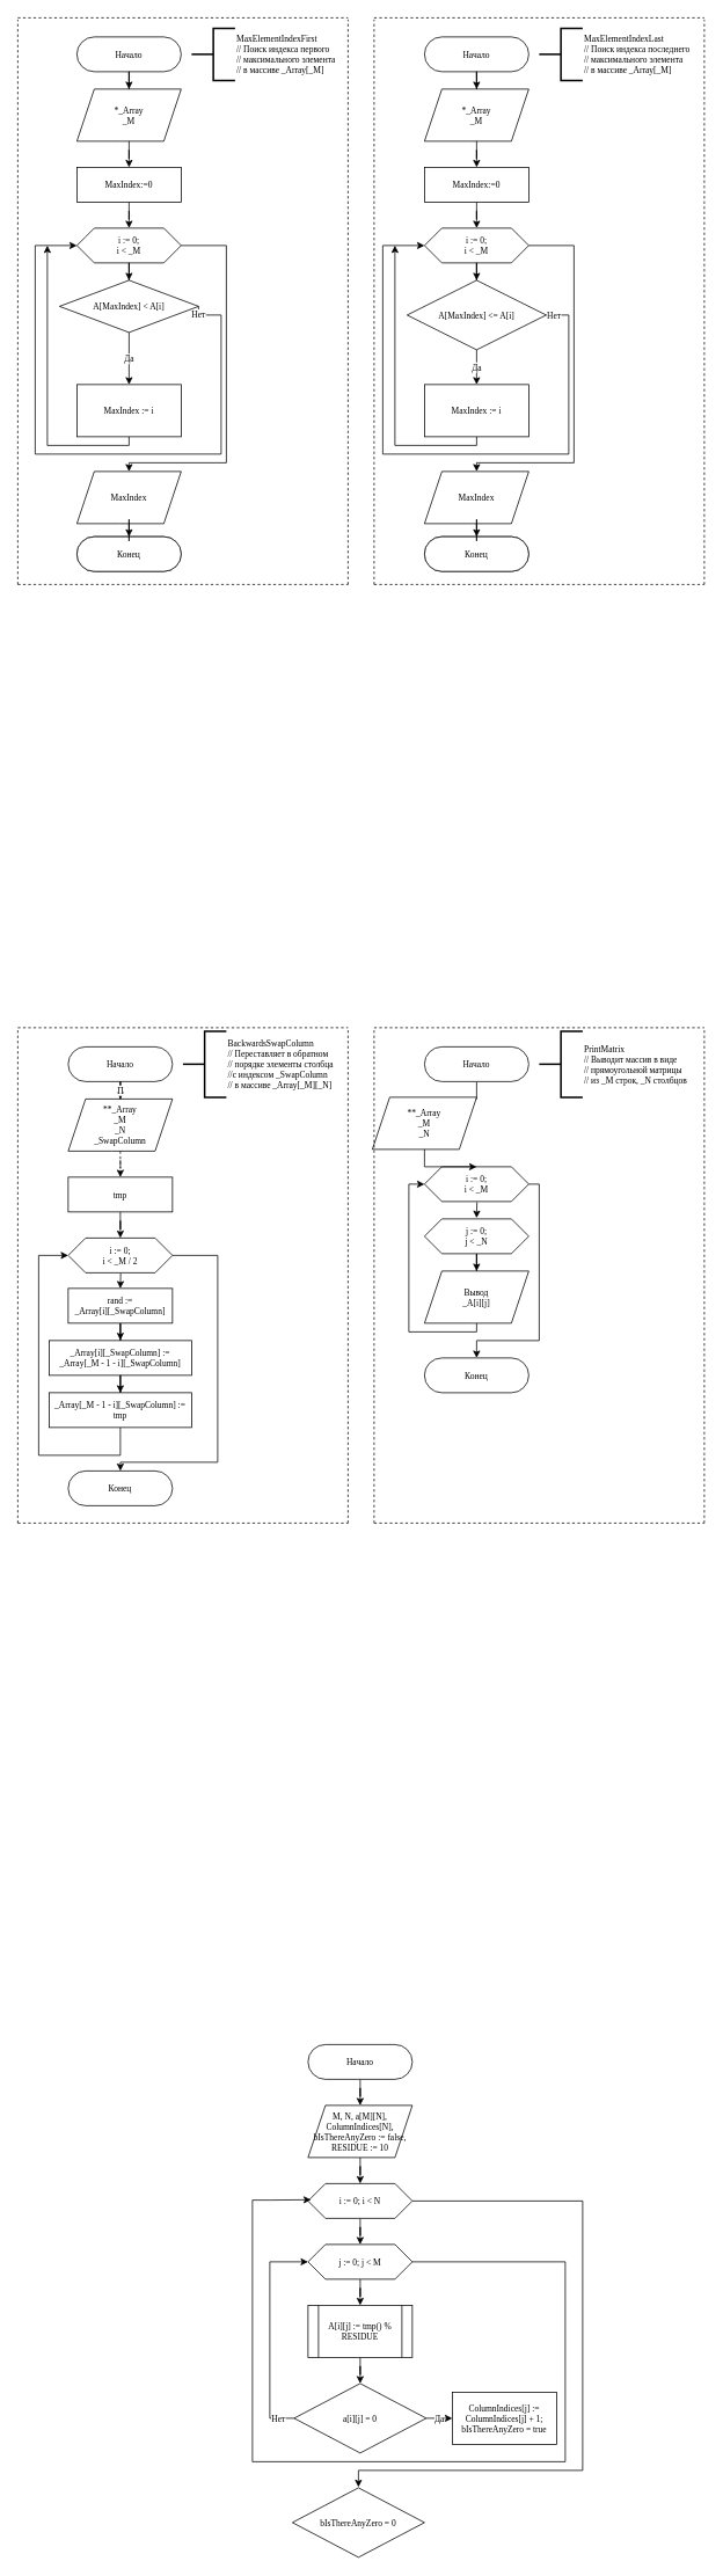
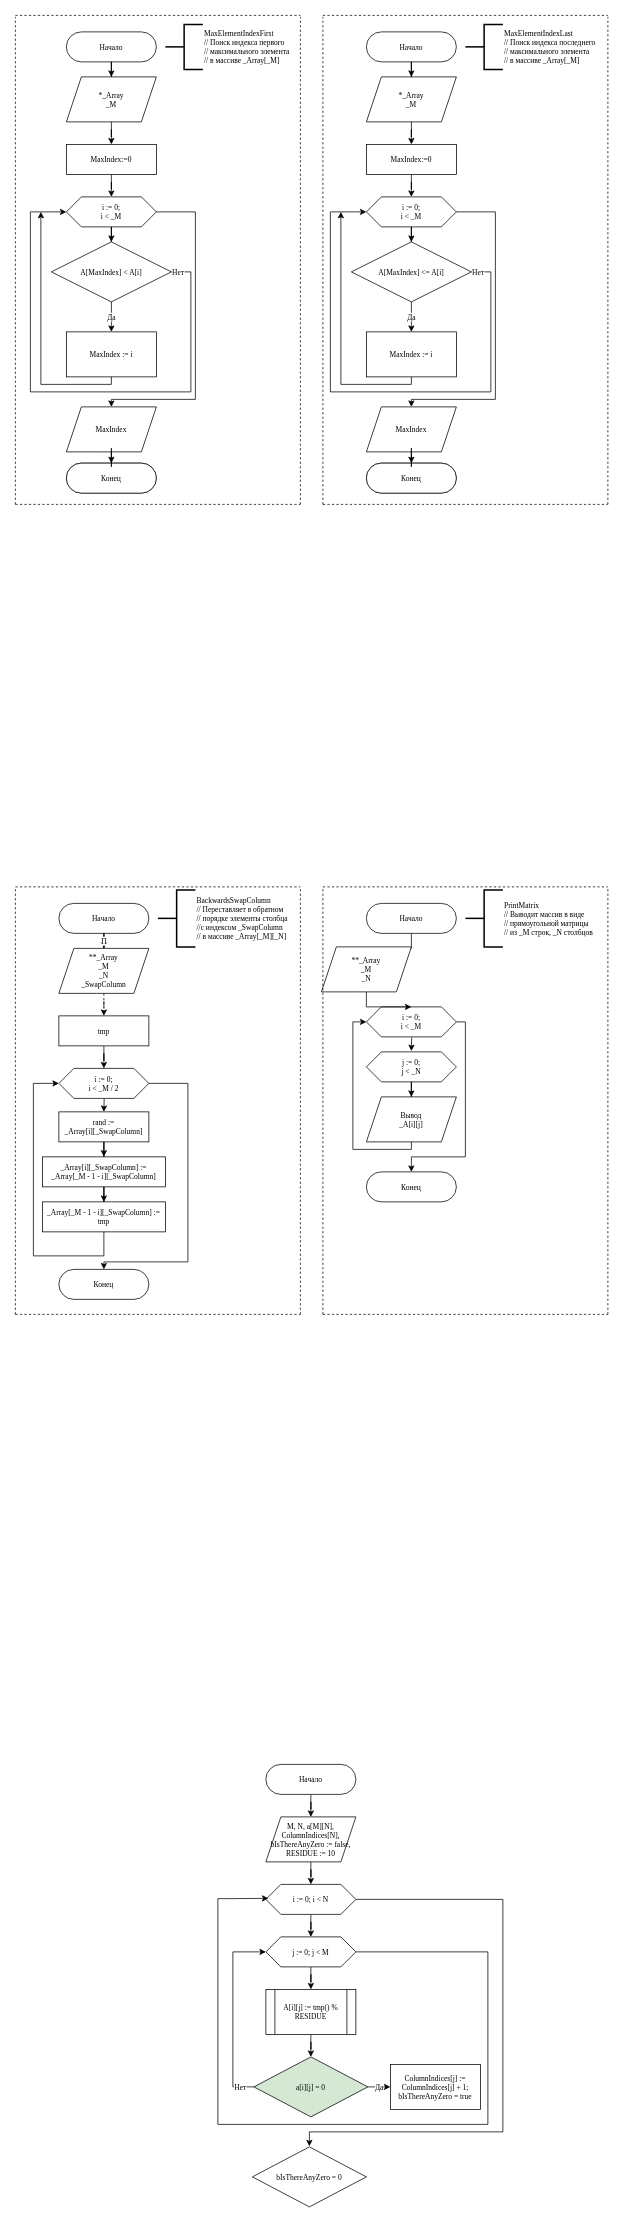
- <mxCell id="30" value="A[MaxIndex] &amp;lt; A[i]" style="rhombus;whiteSpace=wrap;html=1;rounded=1;fontFamily=Consolas;arcSize=0;fontSize=10;" parent="26" vertex="1"><mxGeometry x="48" y="302" width="160" height="60" as="geometry" /></mxCell>
+ <mxCell id="30" value="A[MaxIndex] &amp;lt; A[i]" style="rhombus;whiteSpace=wrap;html=1;rounded=1;fontFamily=Consolas;arcSize=0;fontSize=10;" parent="26" vertex="1"><mxGeometry x="48" y="302" width="160" height="80" as="geometry" /></mxCell>
- <mxCell id="105" value="a[i][j] = 0" style="rhombus;whiteSpace=wrap;html=1;rounded=1;fontFamily=Consolas;fontSize=10;arcSize=0;" vertex="1" parent="1"><mxGeometry x="338" y="2742" width="152" height="80" as="geometry" /></mxCell>
+ <mxCell id="105" value="a[i][j] = 0" style="rhombus;whiteSpace=wrap;html=1;rounded=1;fontFamily=Consolas;fontSize=10;arcSize=0;fillColor=#d5e8d4;" vertex="1" parent="1"><mxGeometry x="338" y="2742" width="152" height="80" as="geometry" /></mxCell>
